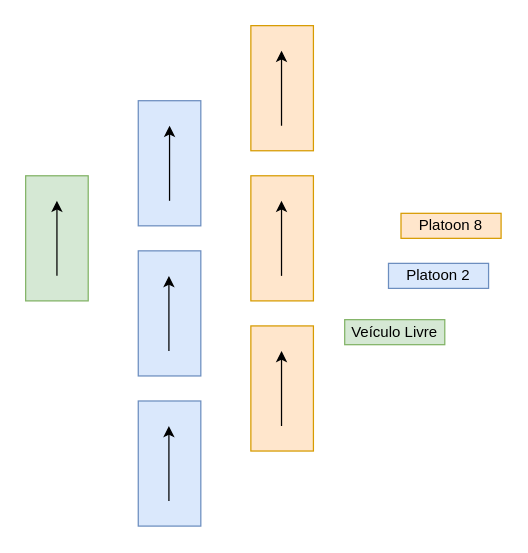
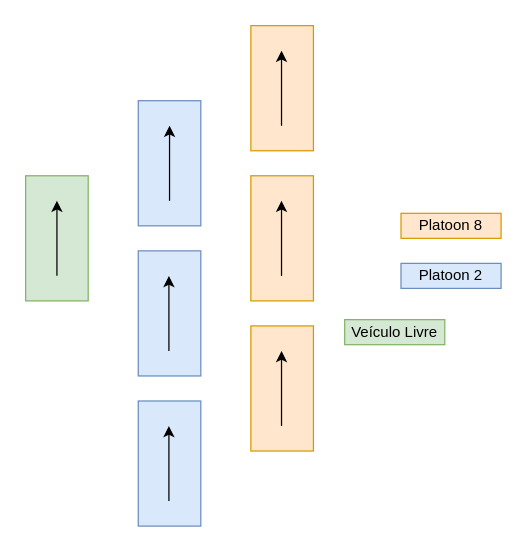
- <mxCell id="17" value="Platoon 2" style="text;html=1;strokeColor=#6c8ebf;fillColor=#dae8fc;align=center;verticalAlign=middle;whiteSpace=wrap;rounded=0;" vertex="1" parent="1"><mxGeometry x="310" y="210" width="80" height="20" as="geometry" /></mxCell>
+ <mxCell id="17" value="Platoon 2" style="text;html=1;strokeColor=#6c8ebf;fillColor=#dae8fc;align=center;verticalAlign=middle;whiteSpace=wrap;rounded=0;" vertex="1" parent="1"><mxGeometry x="320" y="210" width="80" height="20" as="geometry" /></mxCell>
